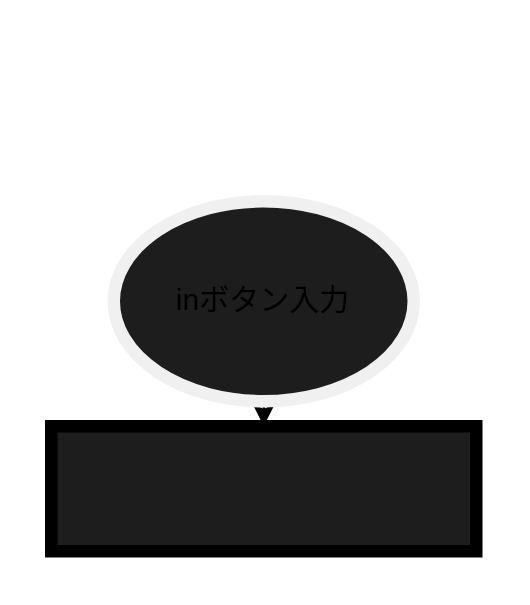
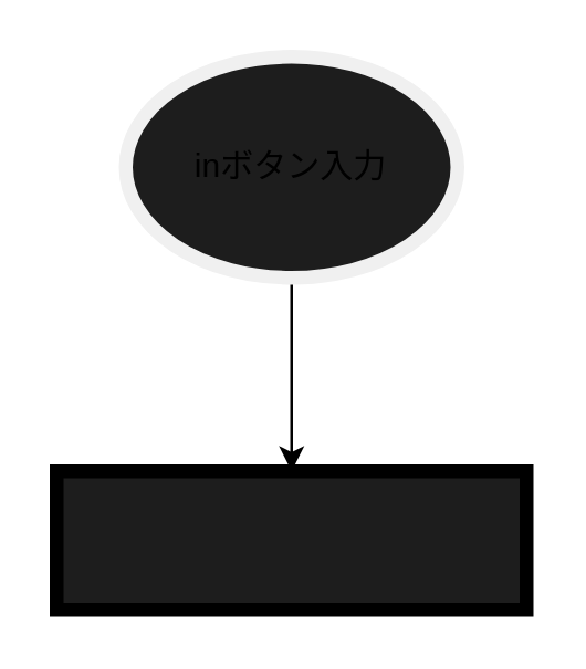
- <mxCell id="4" value="inボタン入力" style="ellipse;whiteSpace=wrap;html=1;strokeColor=#F0F0F0;strokeWidth=5;fillColor=#1D1D1D;" vertex="1" parent="1"><mxGeometry x="45" y="80" width="120" height="80" as="geometry" /></mxCell>
+ <mxCell id="4" value="inボタン入力" style="ellipse;whiteSpace=wrap;html=1;strokeColor=#F0F0F0;strokeWidth=5;fillColor=#1D1D1D;" vertex="1" parent="1"><mxGeometry x="45" y="20" width="120" height="80" as="geometry" /></mxCell>
